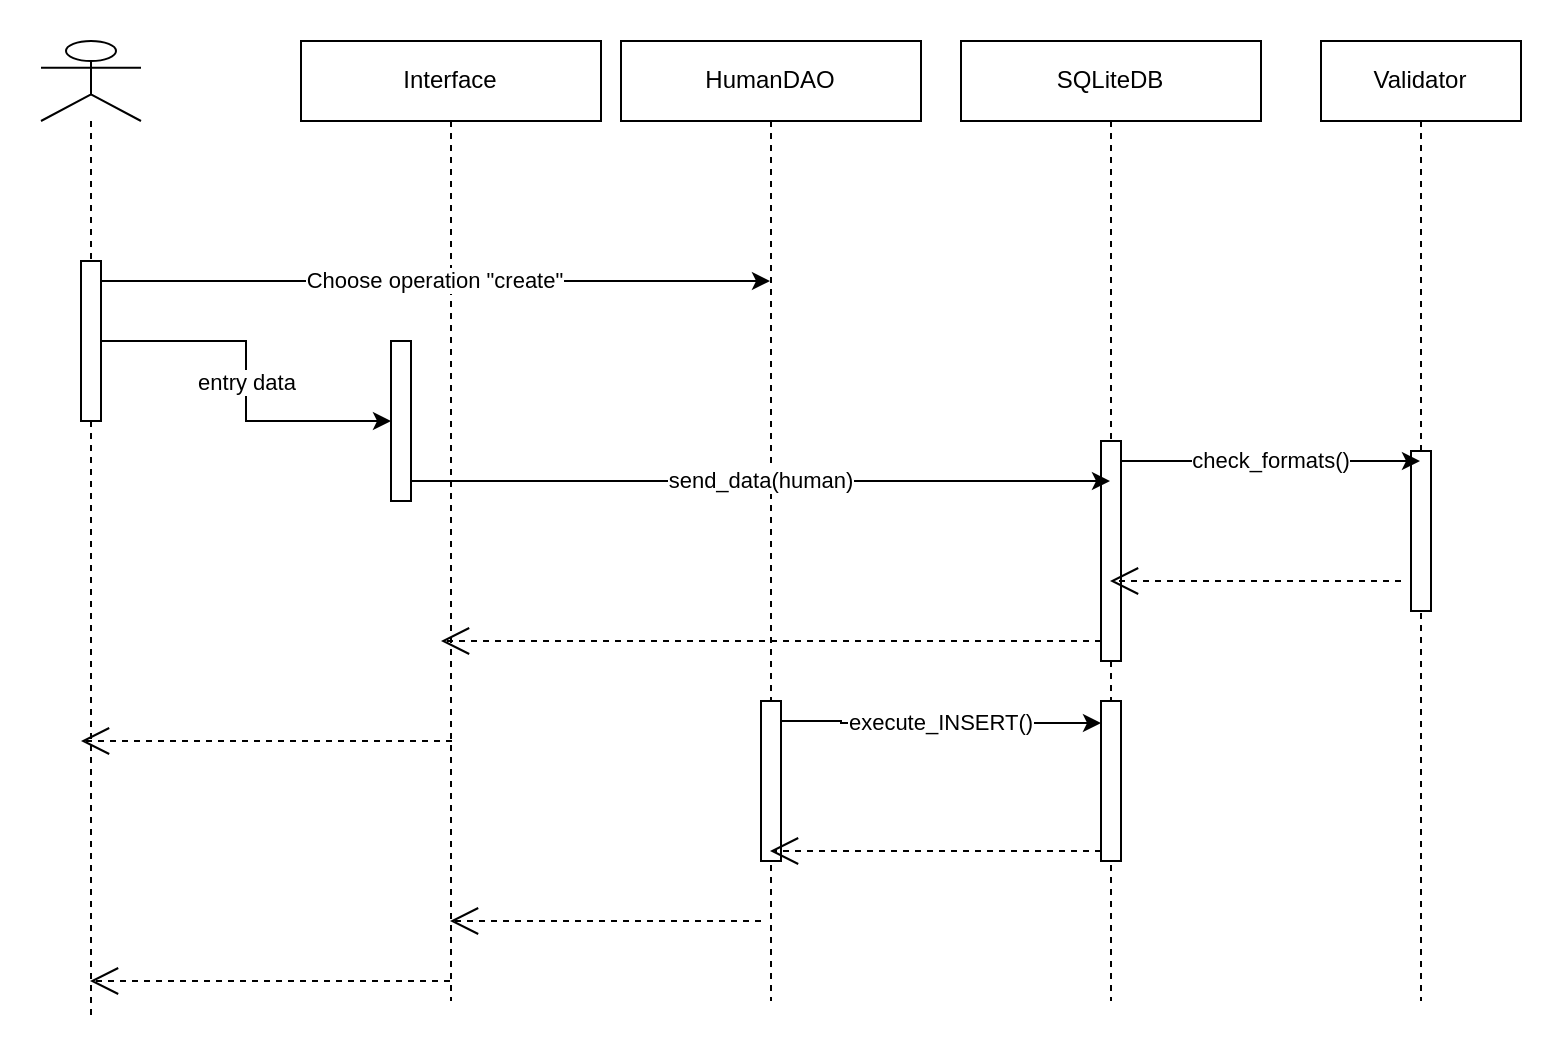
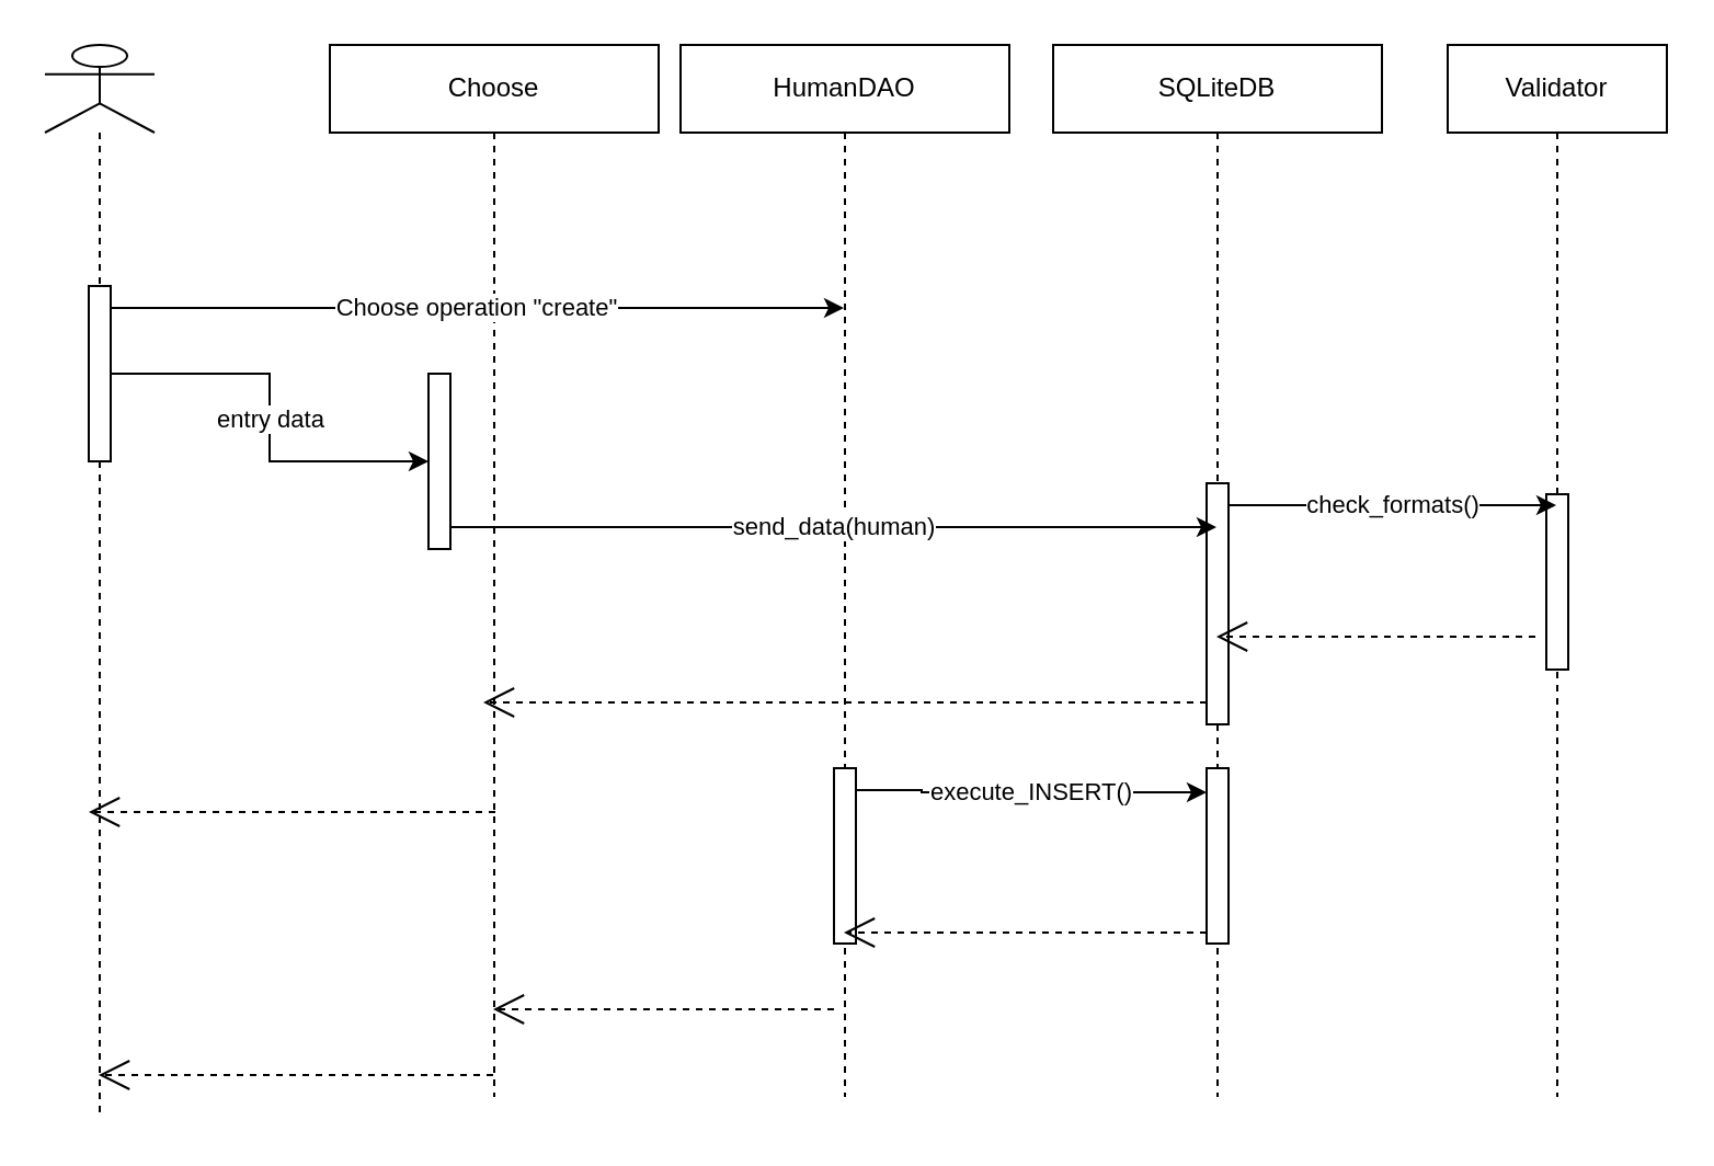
- <mxCell id="4" value="Interface" style="shape=umlLifeline;perimeter=lifelinePerimeter;whiteSpace=wrap;html=1;container=1;dropTarget=0;collapsible=0;recursiveResize=0;outlineConnect=0;portConstraint=eastwest;newEdgeStyle={&quot;curved&quot;:0,&quot;rounded&quot;:0};" vertex="1" parent="1"><mxGeometry x="150" y="20" width="150" height="480" as="geometry" /></mxCell>
+ <mxCell id="4" value="Choose" style="shape=umlLifeline;perimeter=lifelinePerimeter;whiteSpace=wrap;html=1;container=1;dropTarget=0;collapsible=0;recursiveResize=0;outlineConnect=0;portConstraint=eastwest;newEdgeStyle={&quot;curved&quot;:0,&quot;rounded&quot;:0};" vertex="1" parent="1"><mxGeometry x="150" y="20" width="150" height="480" as="geometry" /></mxCell>
